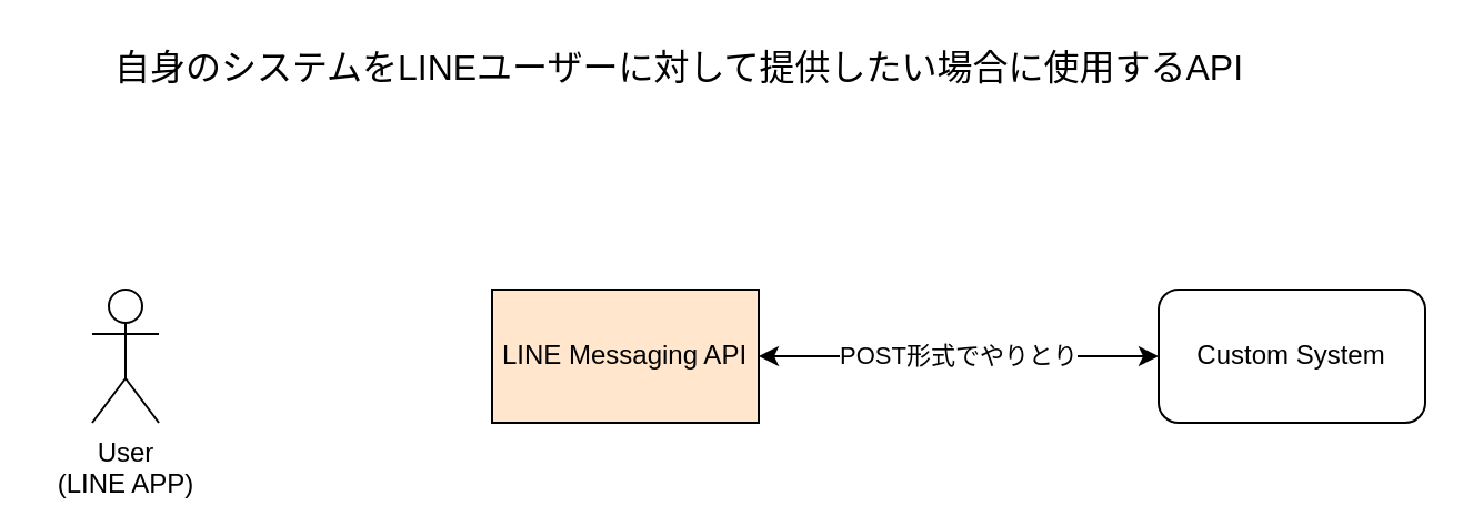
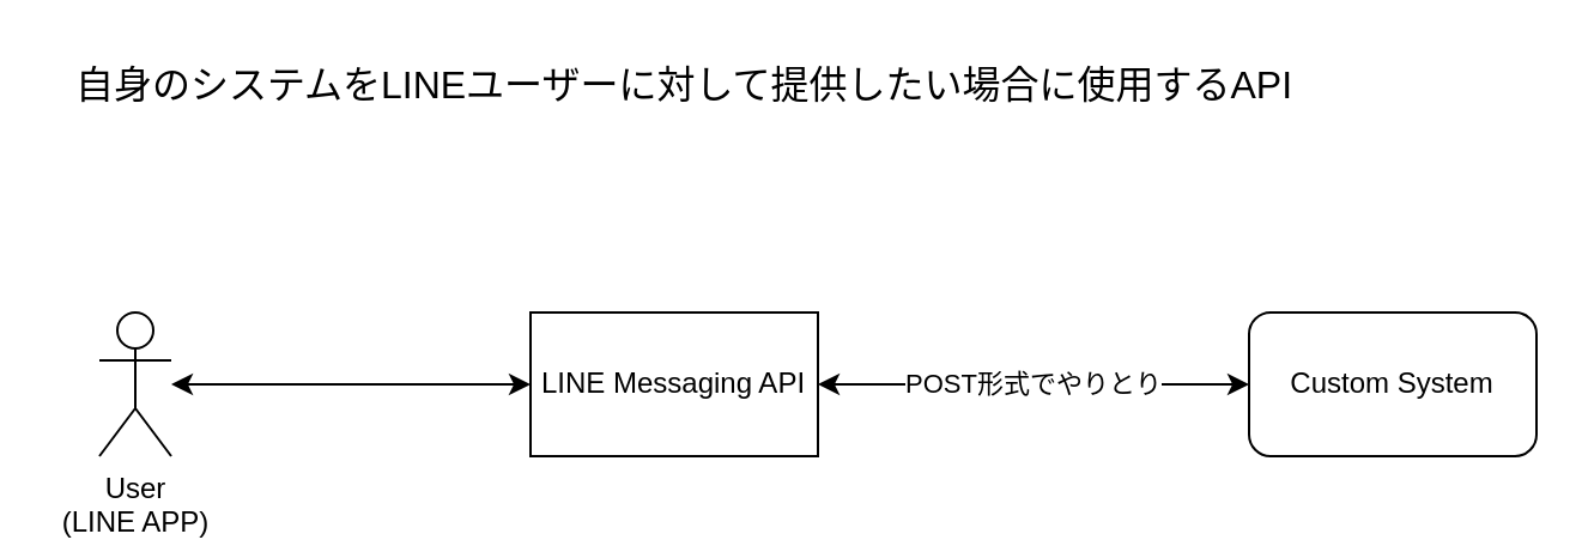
- <mxCell id="7" value="&lt;font style=&quot;font-size: 16px;&quot;&gt;自身のシステムをLINEユーザーに対して提供したい場合に使用するAPI&lt;/font&gt;" style="text;html=1;align=center;verticalAlign=middle;resizable=0;points=[];autosize=1;strokeColor=none;fillColor=none;" vertex="1" parent="1"><mxGeometry x="40" y="15" width="530" height="30" as="geometry" /></mxCell>
+ <mxCell id="7" value="&lt;font style=&quot;font-size: 16px;&quot;&gt;自身のシステムをLINEユーザーに対して提供したい場合に使用するAPI&lt;/font&gt;" style="text;html=1;align=center;verticalAlign=middle;resizable=0;points=[];autosize=1;strokeColor=none;fillColor=none;" vertex="1" parent="1"><mxGeometry x="20" y="20" width="530" height="30" as="geometry" /></mxCell>
+ <mxCell id="4" style="edgeStyle=none;html=1;startArrow=classic;startFill=1;" edge="1" parent="1" source="5" target="3"><mxGeometry relative="1" as="geometry" /></mxCell>
- <mxCell id="3" value="LINE Messaging API" style="rounded=0;whiteSpace=wrap;html=1;fillColor=#ffe6cc;" vertex="1" parent="1"><mxGeometry x="221" y="130" width="120" height="60" as="geometry" /></mxCell>
+ <mxCell id="3" value="LINE Messaging API" style="rounded=0;whiteSpace=wrap;html=1;" vertex="1" parent="1"><mxGeometry x="221" y="130" width="120" height="60" as="geometry" /></mxCell>
